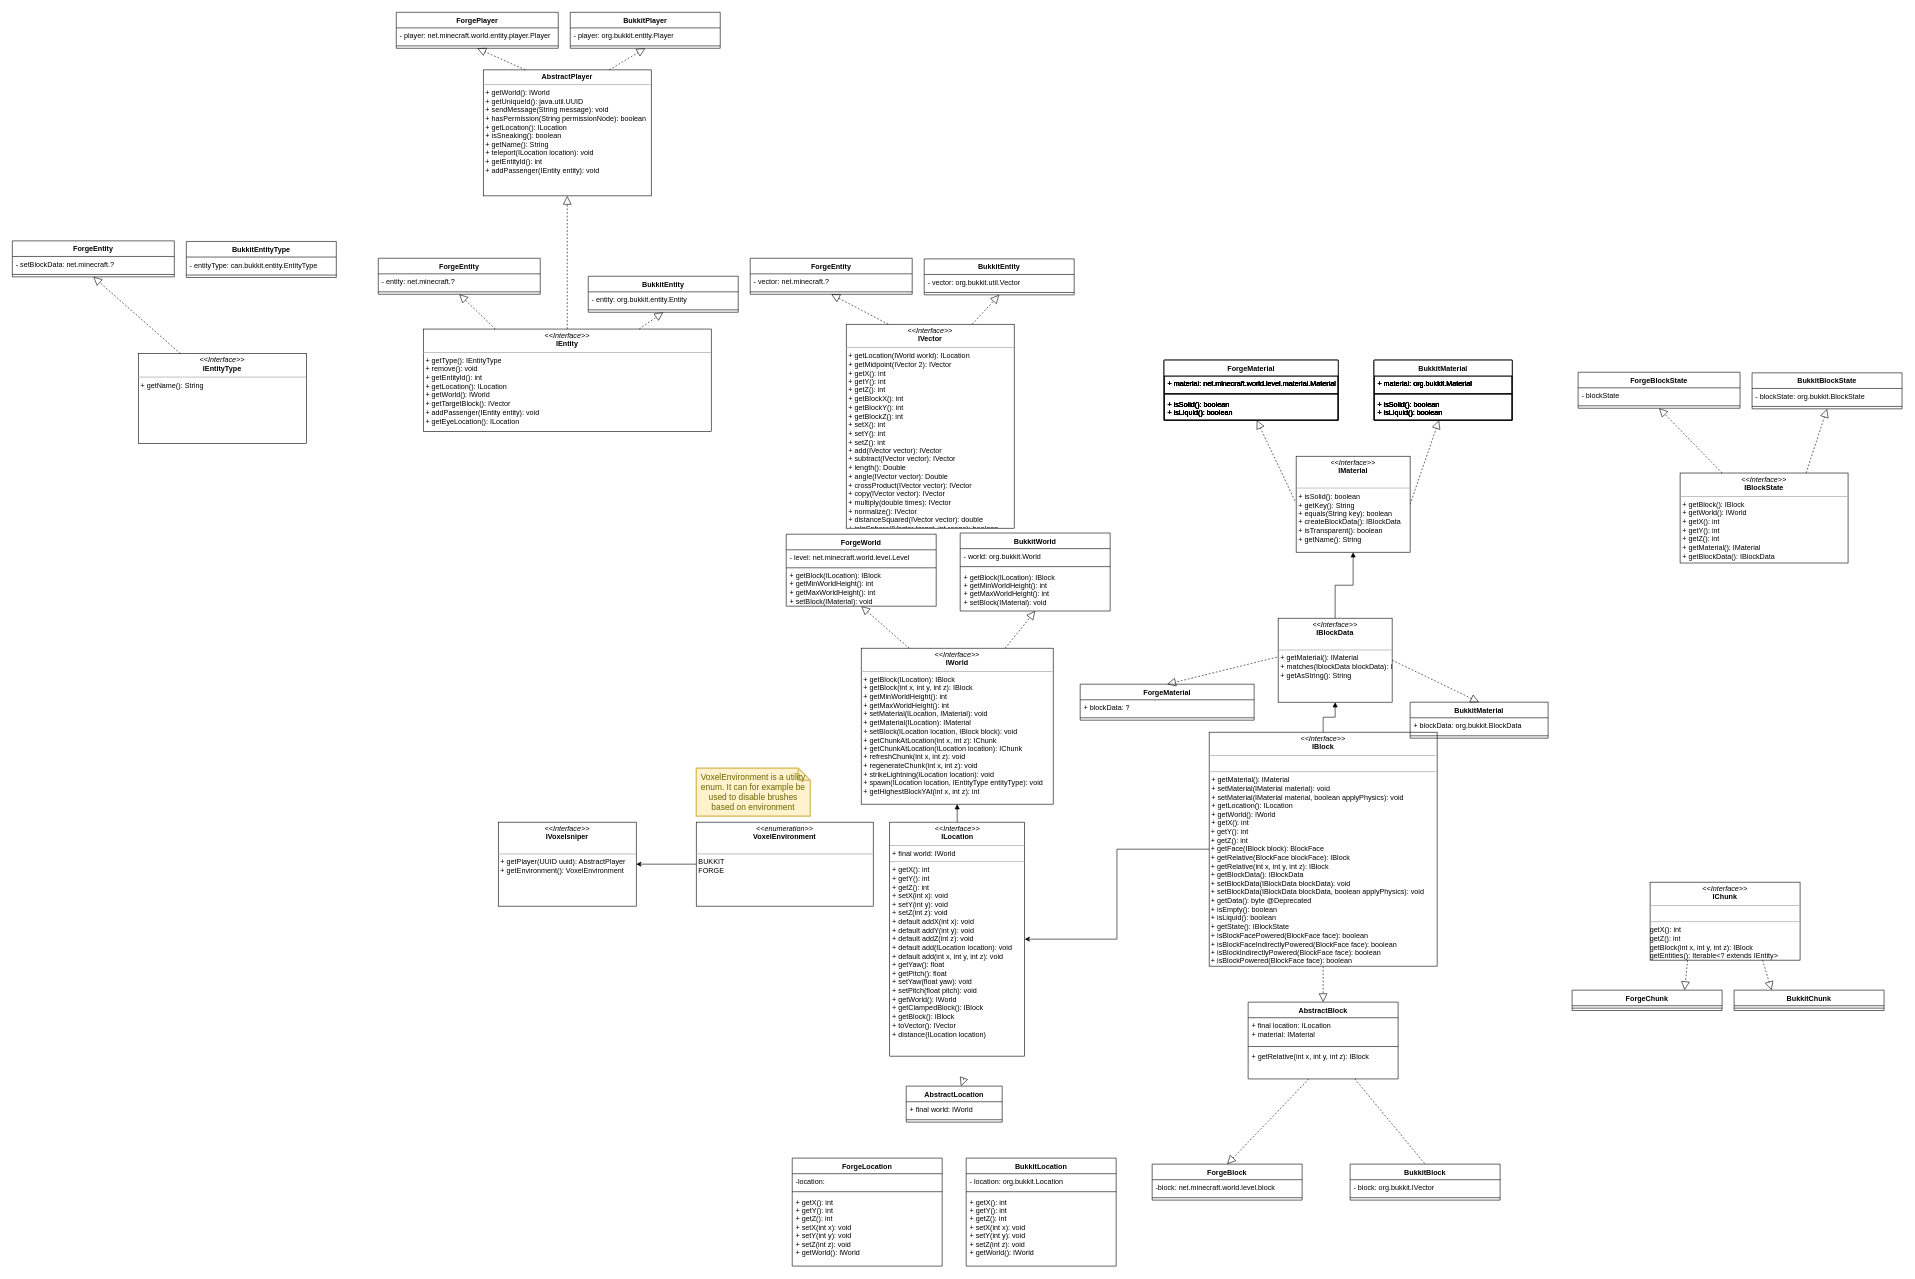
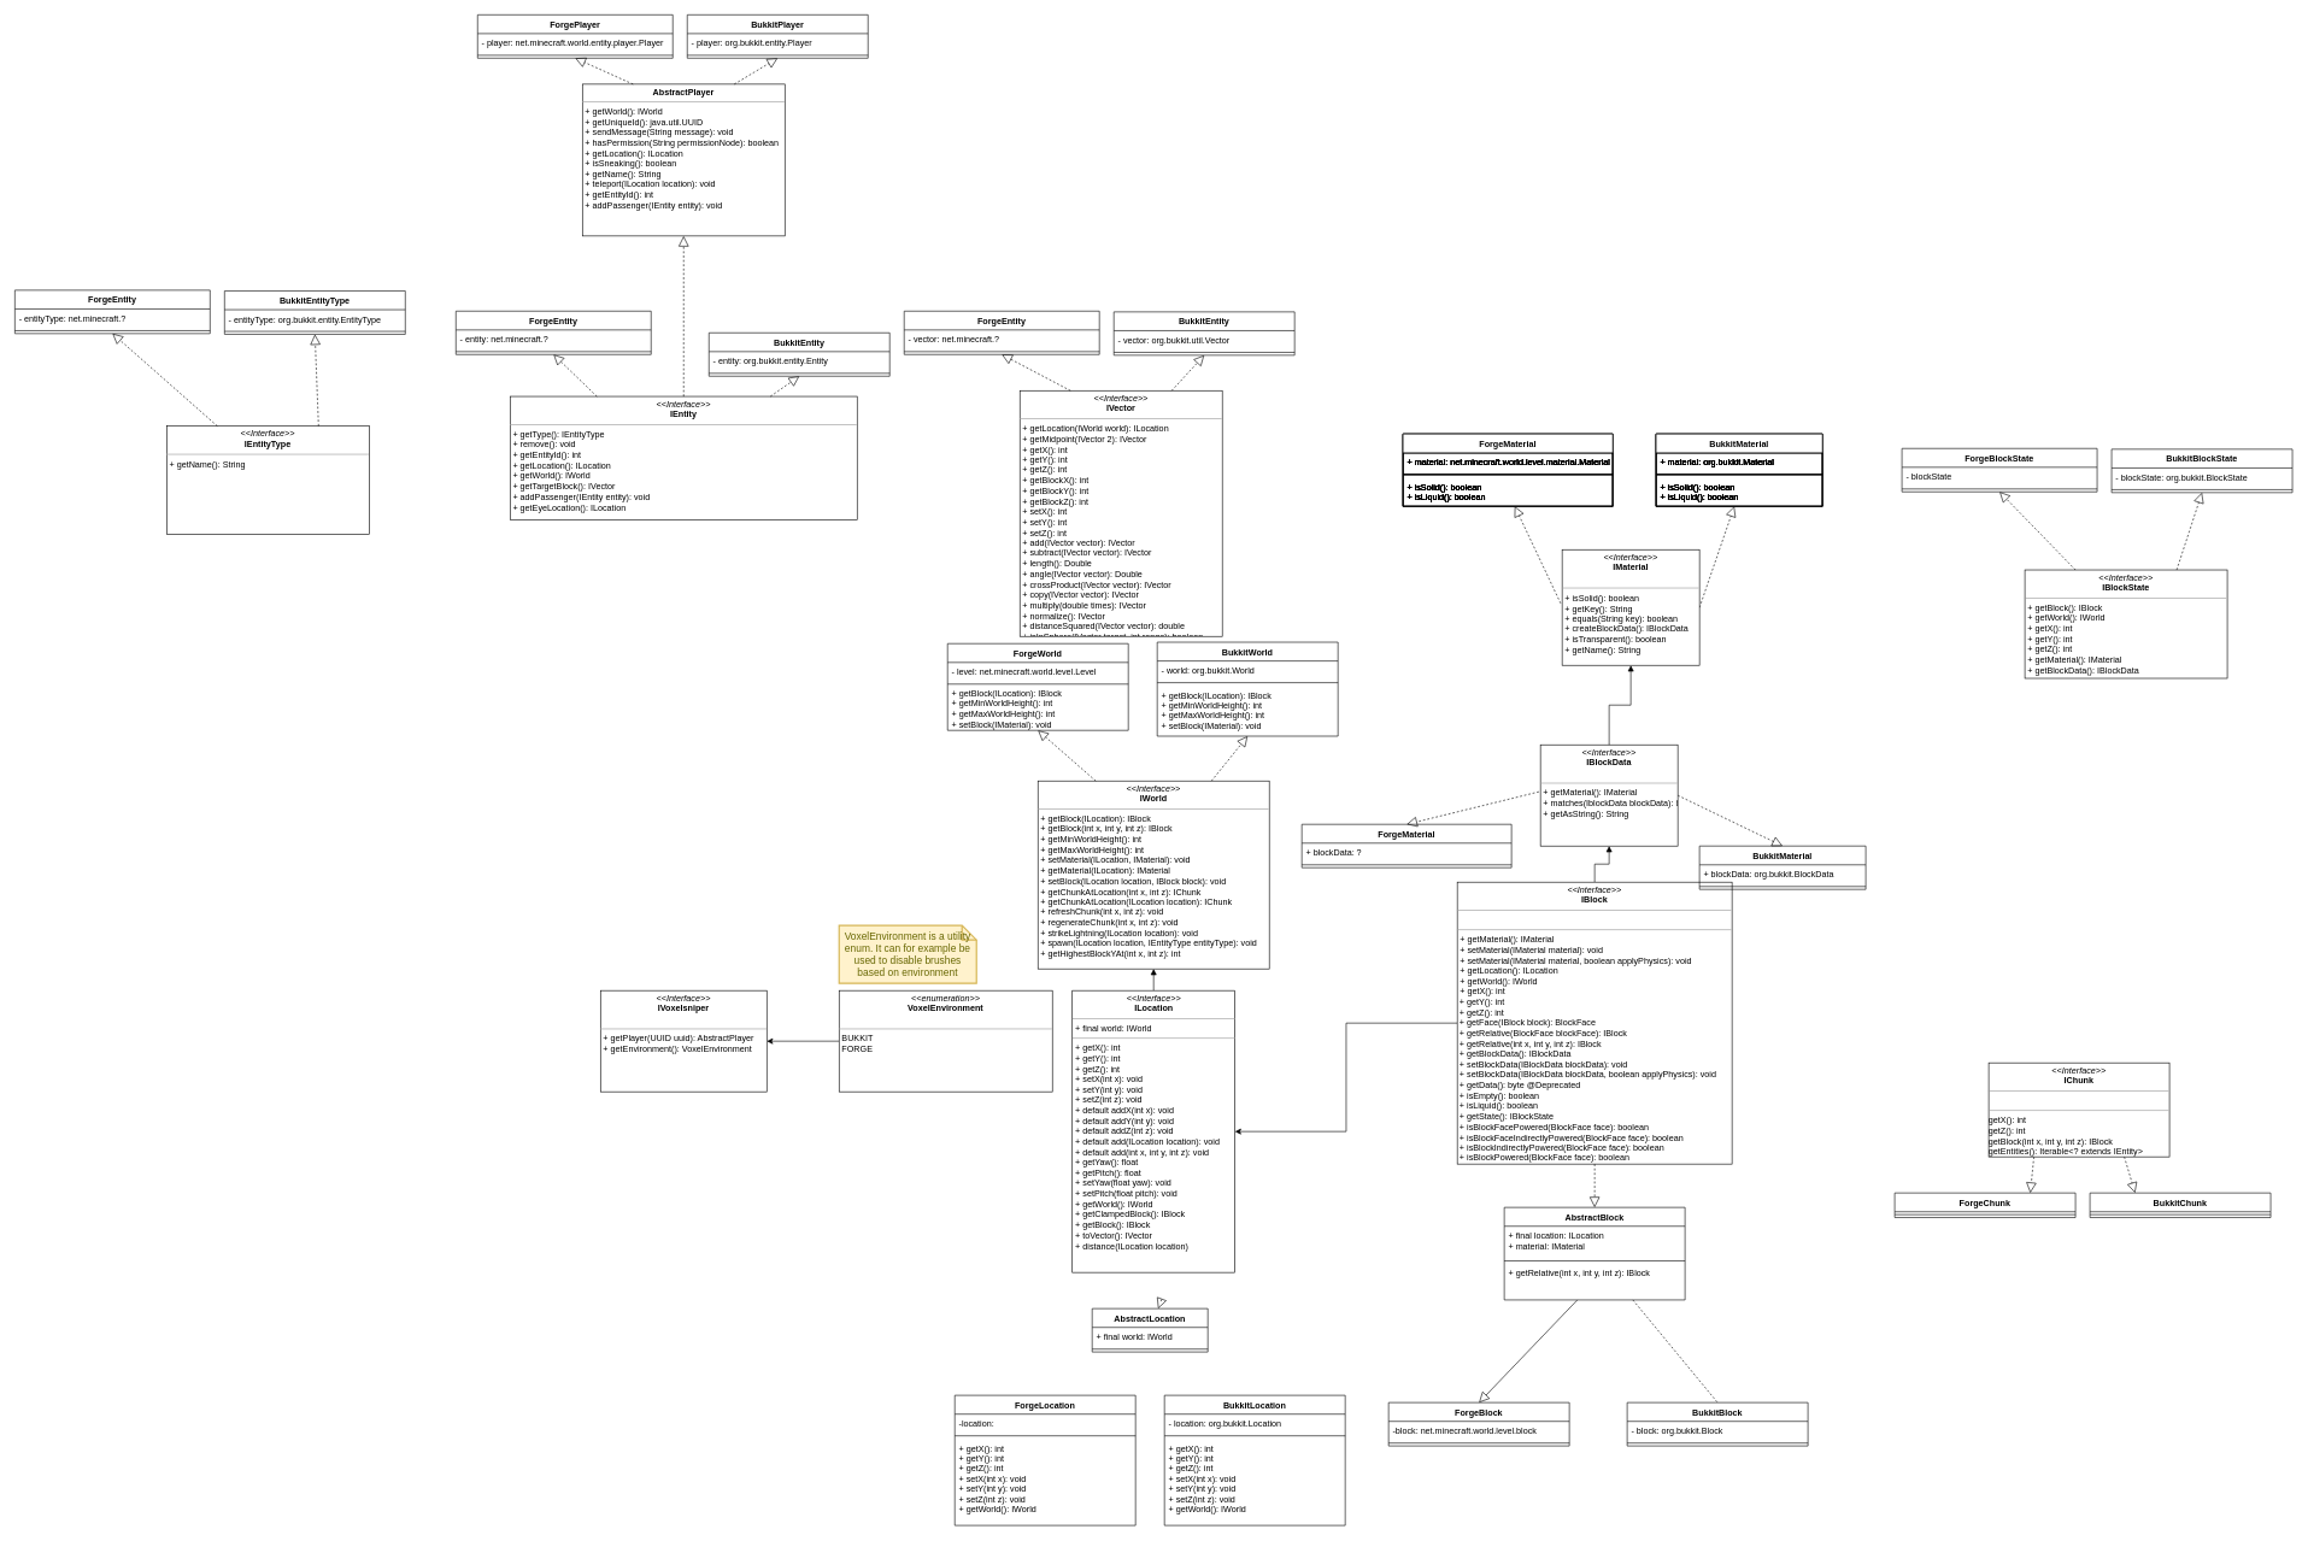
- <mxCell id="136" value="- setBlockData: net.minecraft.?" style="text;strokeColor=none;fillColor=none;align=left;verticalAlign=top;spacingLeft=4;spacingRight=4;overflow=hidden;rotatable=0;points=[[0,0.5],[1,0.5]];portConstraint=eastwest;glass=0;" parent="135" vertex="1"><mxGeometry y="26" width="270" height="26" as="geometry" /></mxCell>
+ <mxCell id="136" value="- entityType: net.minecraft.?" style="text;strokeColor=none;fillColor=none;align=left;verticalAlign=top;spacingLeft=4;spacingRight=4;overflow=hidden;rotatable=0;points=[[0,0.5],[1,0.5]];portConstraint=eastwest;glass=0;" parent="135" vertex="1"><mxGeometry y="26" width="270" height="26" as="geometry" /></mxCell>
- <mxCell id="139" value="- entityType: can.bukkit.entity.EntityType" style="text;strokeColor=none;fillColor=none;align=left;verticalAlign=top;spacingLeft=4;spacingRight=4;overflow=hidden;rotatable=0;points=[[0,0.5],[1,0.5]];portConstraint=eastwest;glass=0;" parent="138" vertex="1"><mxGeometry y="26" width="250" height="26" as="geometry" /></mxCell>
+ <mxCell id="139" value="- entityType: org.bukkit.entity.EntityType" style="text;strokeColor=none;fillColor=none;align=left;verticalAlign=top;spacingLeft=4;spacingRight=4;overflow=hidden;rotatable=0;points=[[0,0.5],[1,0.5]];portConstraint=eastwest;glass=0;" parent="138" vertex="1"><mxGeometry y="26" width="250" height="26" as="geometry" /></mxCell>
+ <mxCell id="141" value="" style="endArrow=block;dashed=1;endFill=0;endSize=12;html=1;rounded=0;entryX=0.5;entryY=1;entryDx=0;entryDy=0;exitX=0.75;exitY=0;exitDx=0;exitDy=0;" parent="1" source="134" target="138" edge="1"><mxGeometry width="160" relative="1" as="geometry"><mxPoint x="340" y="344" as="sourcePoint" /><mxPoint x="430" y="374" as="targetPoint" /></mxGeometry></mxCell>
- <mxCell id="23" value="" style="endArrow=block;dashed=1;endFill=0;endSize=12;html=1;rounded=0;entryX=0.5;entryY=0;entryDx=0;entryDy=0;" parent="1" source="72" target="16" edge="1"><mxGeometry width="160" relative="1" as="geometry"><mxPoint x="2010" y="1542.5" as="sourcePoint" /><mxPoint x="2100" y="1500" as="targetPoint" /></mxGeometry></mxCell>
+ <mxCell id="23" value="" style="endArrow=block;dashed=0;endFill=0;endSize=12;html=1;rounded=0;entryX=0.5;entryY=0;entryDx=0;entryDy=0;" parent="1" source="72" target="16" edge="1"><mxGeometry width="160" relative="1" as="geometry"><mxPoint x="2010" y="1542.5" as="sourcePoint" /><mxPoint x="2100" y="1500" as="targetPoint" /></mxGeometry></mxCell>
- <mxCell id="20" value="- block: org.bukkit.IVector" style="text;strokeColor=none;fillColor=none;align=left;verticalAlign=top;spacingLeft=4;spacingRight=4;overflow=hidden;rotatable=0;points=[[0,0.5],[1,0.5]];portConstraint=eastwest;glass=0;" parent="19" vertex="1"><mxGeometry y="26" width="250" height="26" as="geometry" /></mxCell>
+ <mxCell id="20" value="- block: org.bukkit.Block" style="text;strokeColor=none;fillColor=none;align=left;verticalAlign=top;spacingLeft=4;spacingRight=4;overflow=hidden;rotatable=0;points=[[0,0.5],[1,0.5]];portConstraint=eastwest;glass=0;" parent="19" vertex="1"><mxGeometry y="26" width="250" height="26" as="geometry" /></mxCell>
